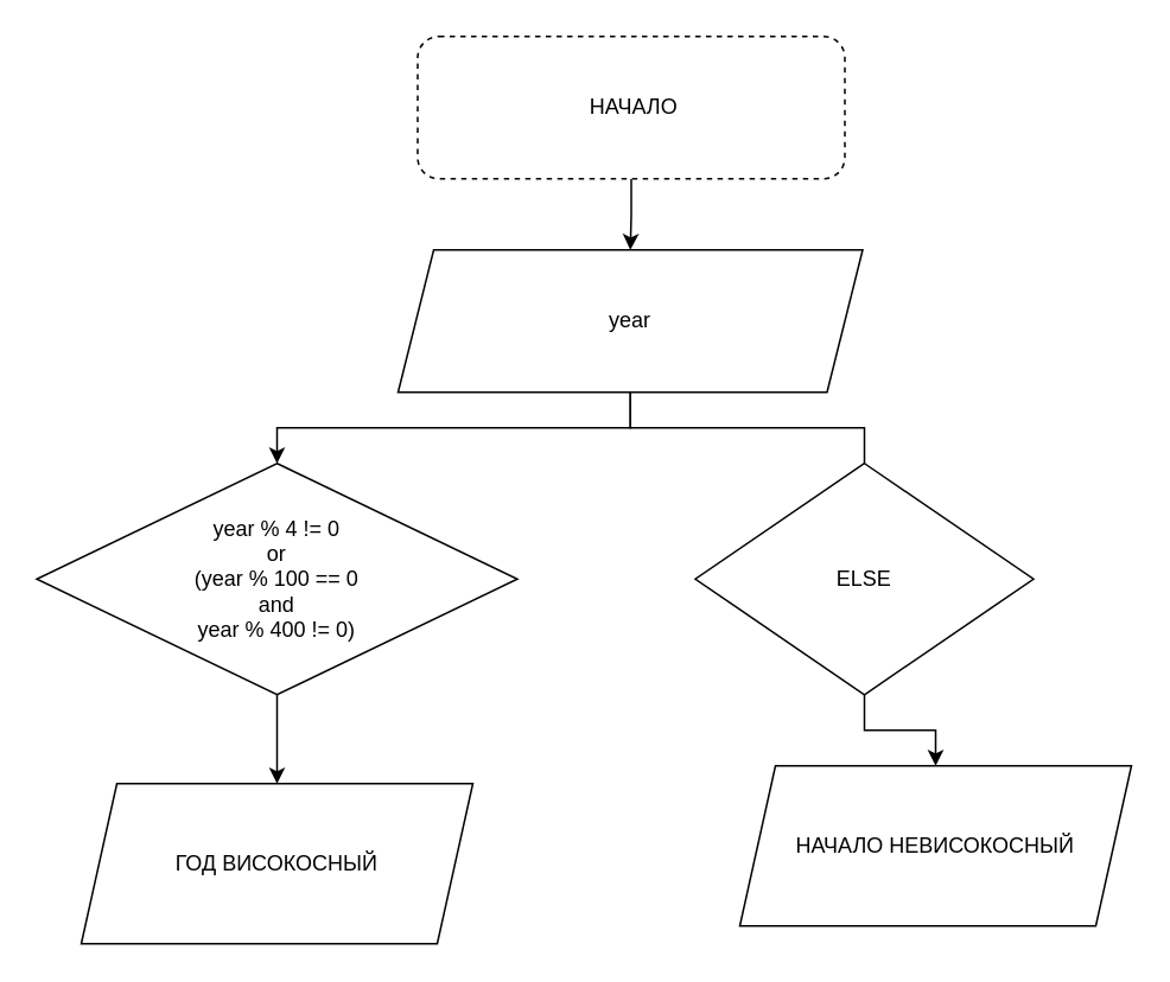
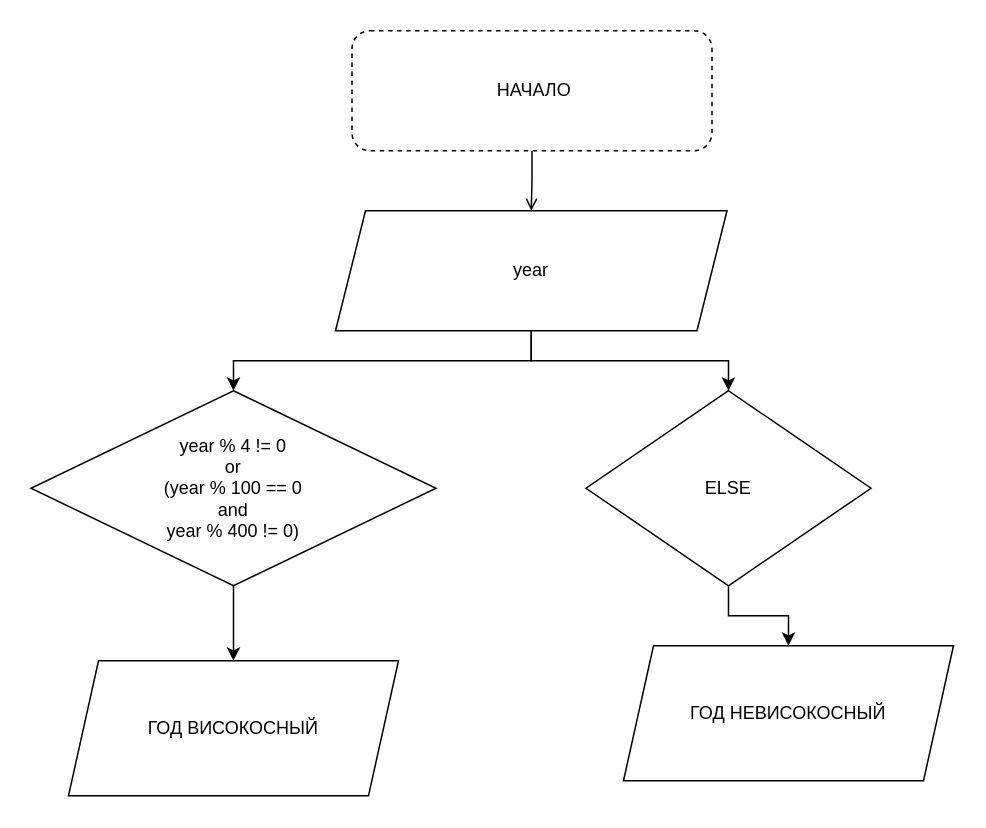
- <mxCell id="2" value="" style="edgeStyle=orthogonalEdgeStyle;rounded=0;orthogonalLoop=1;jettySize=auto;html=1;" edge="1" parent="1" source="3" target="6"><mxGeometry relative="1" as="geometry" /></mxCell>
+ <mxCell id="2" value="" style="edgeStyle=orthogonalEdgeStyle;rounded=0;orthogonalLoop=1;jettySize=auto;html=1;endArrow=open;" edge="1" parent="1" source="3" target="6"><mxGeometry relative="1" as="geometry" /></mxCell>
- <mxCell id="5" style="edgeStyle=orthogonalEdgeStyle;rounded=0;orthogonalLoop=1;jettySize=auto;html=1;entryX=0.5;entryY=0;entryDx=0;entryDy=0;endArrow=none;" edge="1" parent="1" source="6" target="10"><mxGeometry relative="1" as="geometry" /></mxCell>
+ <mxCell id="5" style="edgeStyle=orthogonalEdgeStyle;rounded=0;orthogonalLoop=1;jettySize=auto;html=1;entryX=0.5;entryY=0;entryDx=0;entryDy=0;" edge="1" parent="1" source="6" target="10"><mxGeometry relative="1" as="geometry" /></mxCell>
- <mxCell id="12" value="НАЧАЛО НЕВИСОКОСНЫЙ" style="shape=parallelogram;perimeter=parallelogramPerimeter;whiteSpace=wrap;html=1;fixedSize=1;" vertex="1" parent="1"><mxGeometry x="415" y="430" width="220" height="90" as="geometry" /></mxCell>
+ <mxCell id="12" value="ГОД НЕВИСОКОСНЫЙ" style="shape=parallelogram;perimeter=parallelogramPerimeter;whiteSpace=wrap;html=1;fixedSize=1;" vertex="1" parent="1"><mxGeometry x="415" y="430" width="220" height="90" as="geometry" /></mxCell>
